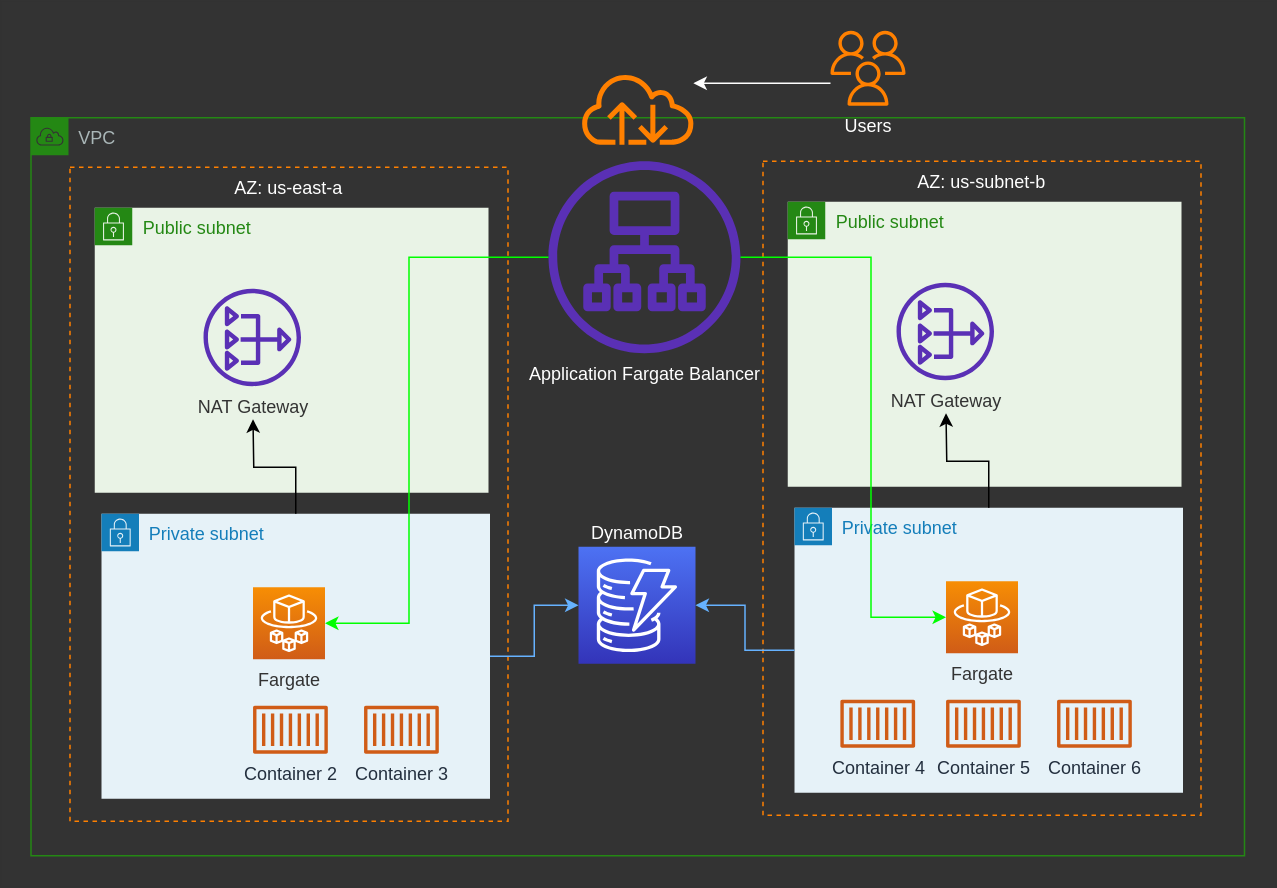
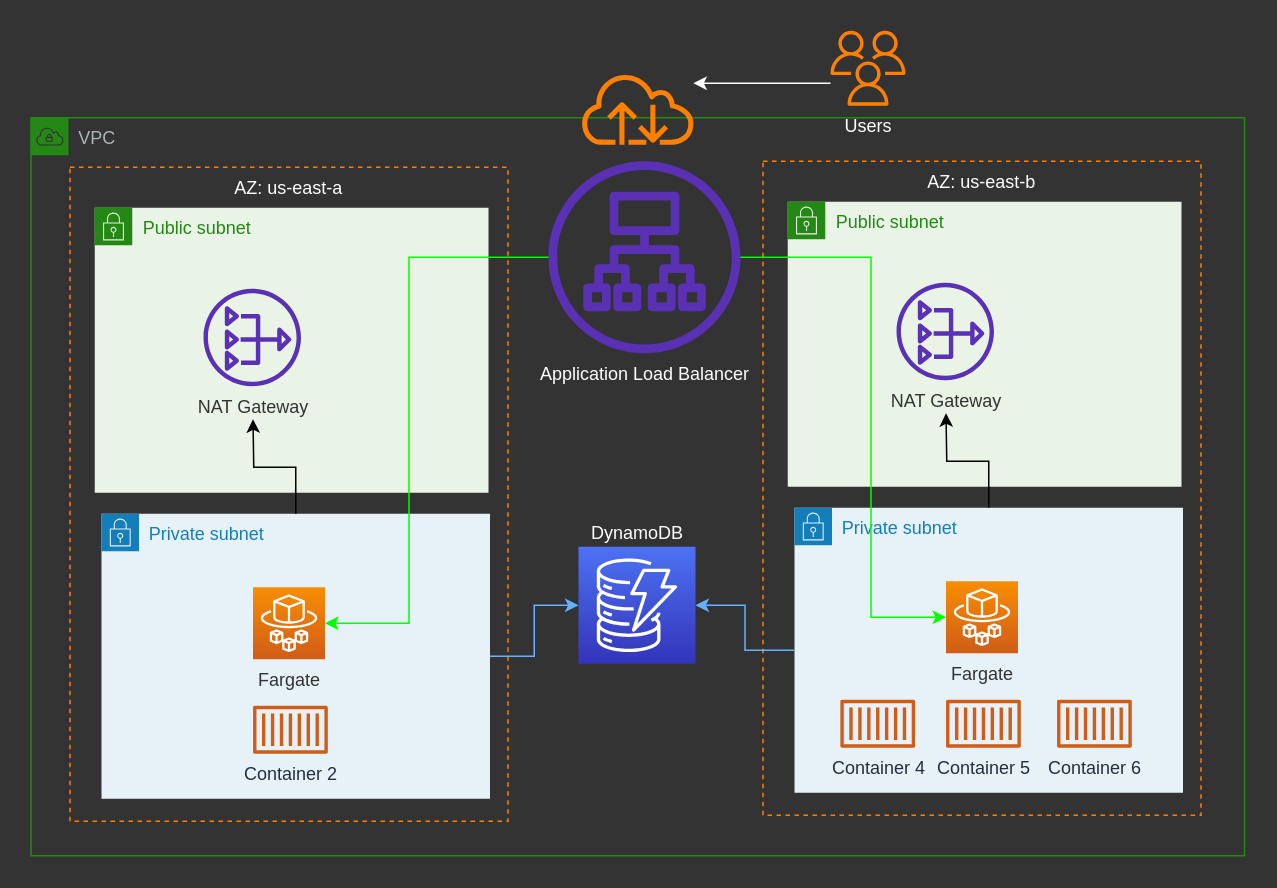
- <mxCell id="13" value="AZ: us-subnet-b" style="fillColor=none;strokeColor=#ff8000;dashed=1;verticalAlign=top;fontStyle=0;fontColor=#ffffff;" vertex="1" parent="1"><mxGeometry x="508" y="107" width="292" height="436" as="geometry" /></mxCell>
+ <mxCell id="13" value="AZ: us-east-b" style="fillColor=none;strokeColor=#ff8000;dashed=1;verticalAlign=top;fontStyle=0;fontColor=#ffffff;" vertex="1" parent="1"><mxGeometry x="508" y="107" width="292" height="436" as="geometry" /></mxCell>
- <mxCell id="5" value="Application Fargate Balancer" style="outlineConnect=0;fontColor=#ffffff;gradientColor=none;fillColor=#5A30B5;strokeColor=none;dashed=0;verticalLabelPosition=bottom;verticalAlign=top;align=center;html=1;fontSize=12;fontStyle=0;aspect=fixed;pointerEvents=1;shape=mxgraph.aws4.application_load_balancer;" vertex="1" parent="1"><mxGeometry x="365" y="107" width="128" height="128" as="geometry" /></mxCell>
+ <mxCell id="5" value="Application Load Balancer" style="outlineConnect=0;fontColor=#ffffff;gradientColor=none;fillColor=#5A30B5;strokeColor=none;dashed=0;verticalLabelPosition=bottom;verticalAlign=top;align=center;html=1;fontSize=12;fontStyle=0;aspect=fixed;pointerEvents=1;shape=mxgraph.aws4.application_load_balancer;" vertex="1" parent="1"><mxGeometry x="365" y="107" width="128" height="128" as="geometry" /></mxCell>
- <mxCell id="11" value="Container 3" style="outlineConnect=0;fontColor=#232F3E;gradientColor=none;fillColor=#D05C17;strokeColor=none;dashed=0;verticalLabelPosition=bottom;verticalAlign=top;align=center;html=1;fontSize=12;fontStyle=0;aspect=fixed;pointerEvents=1;shape=mxgraph.aws4.container_1;" vertex="1" parent="7"><mxGeometry x="175" y="128" width="49.92" height="32" as="geometry" /></mxCell>
